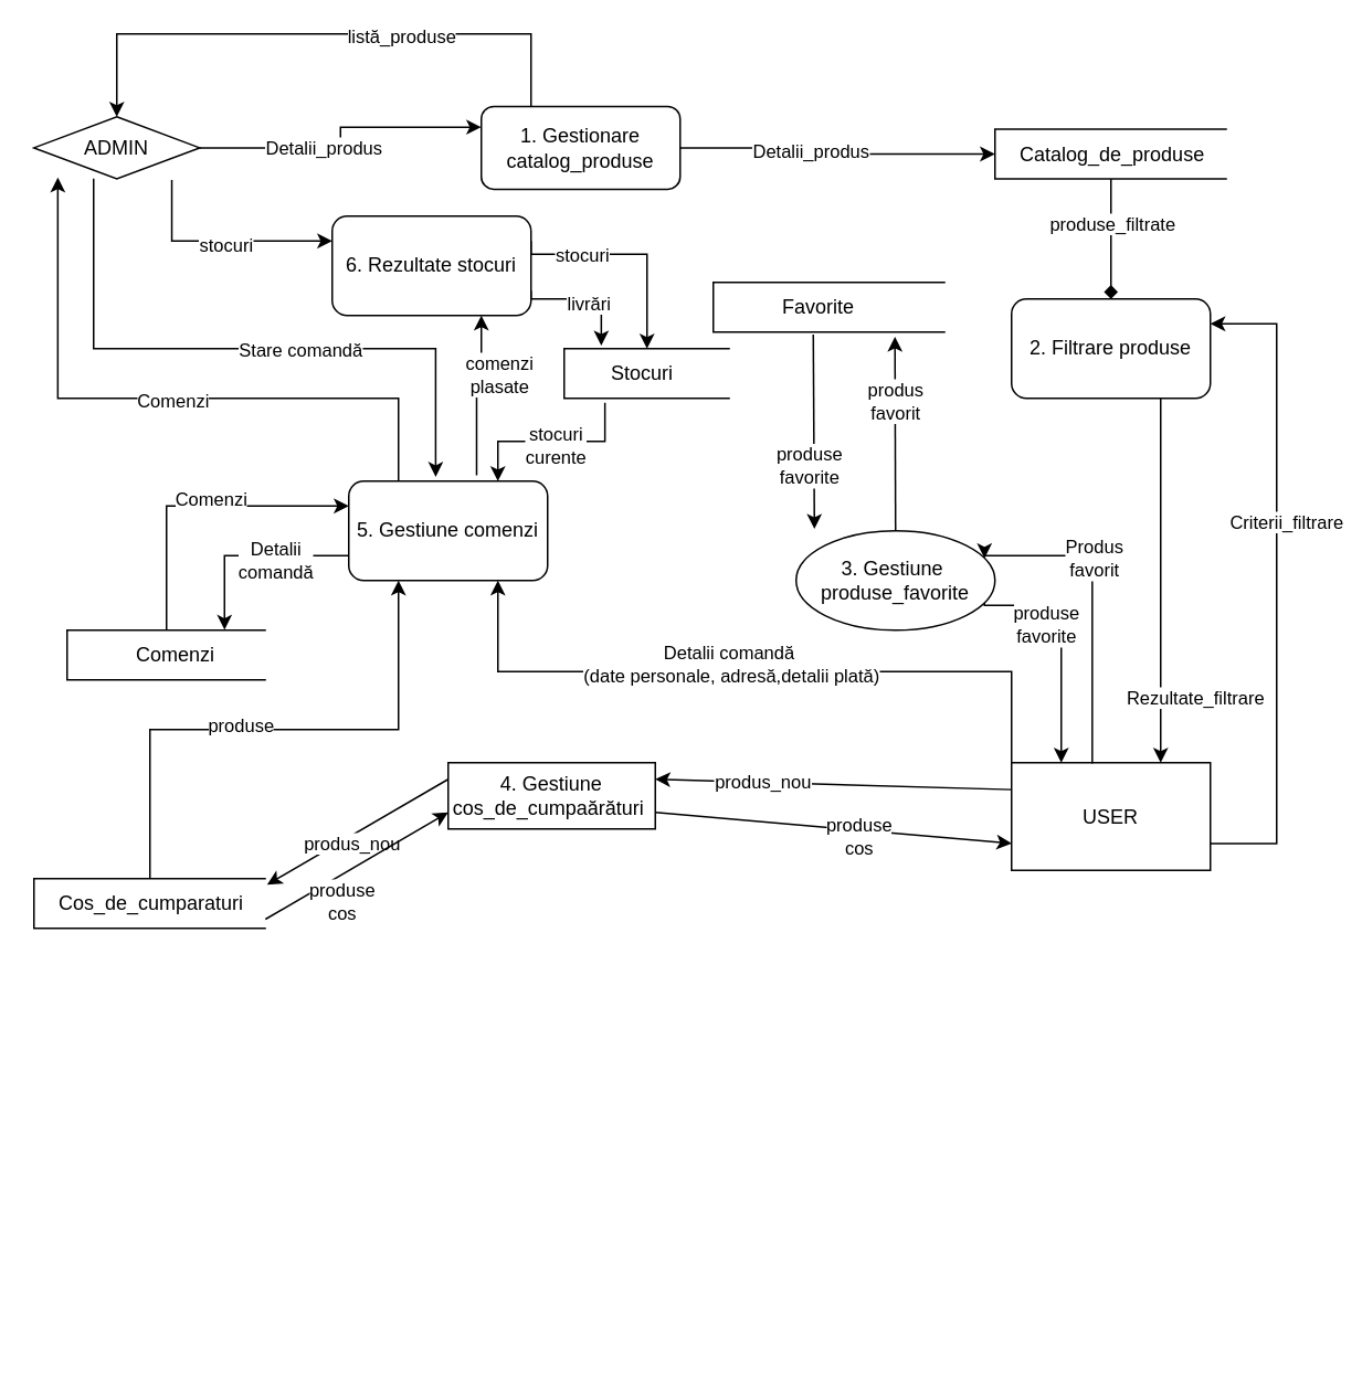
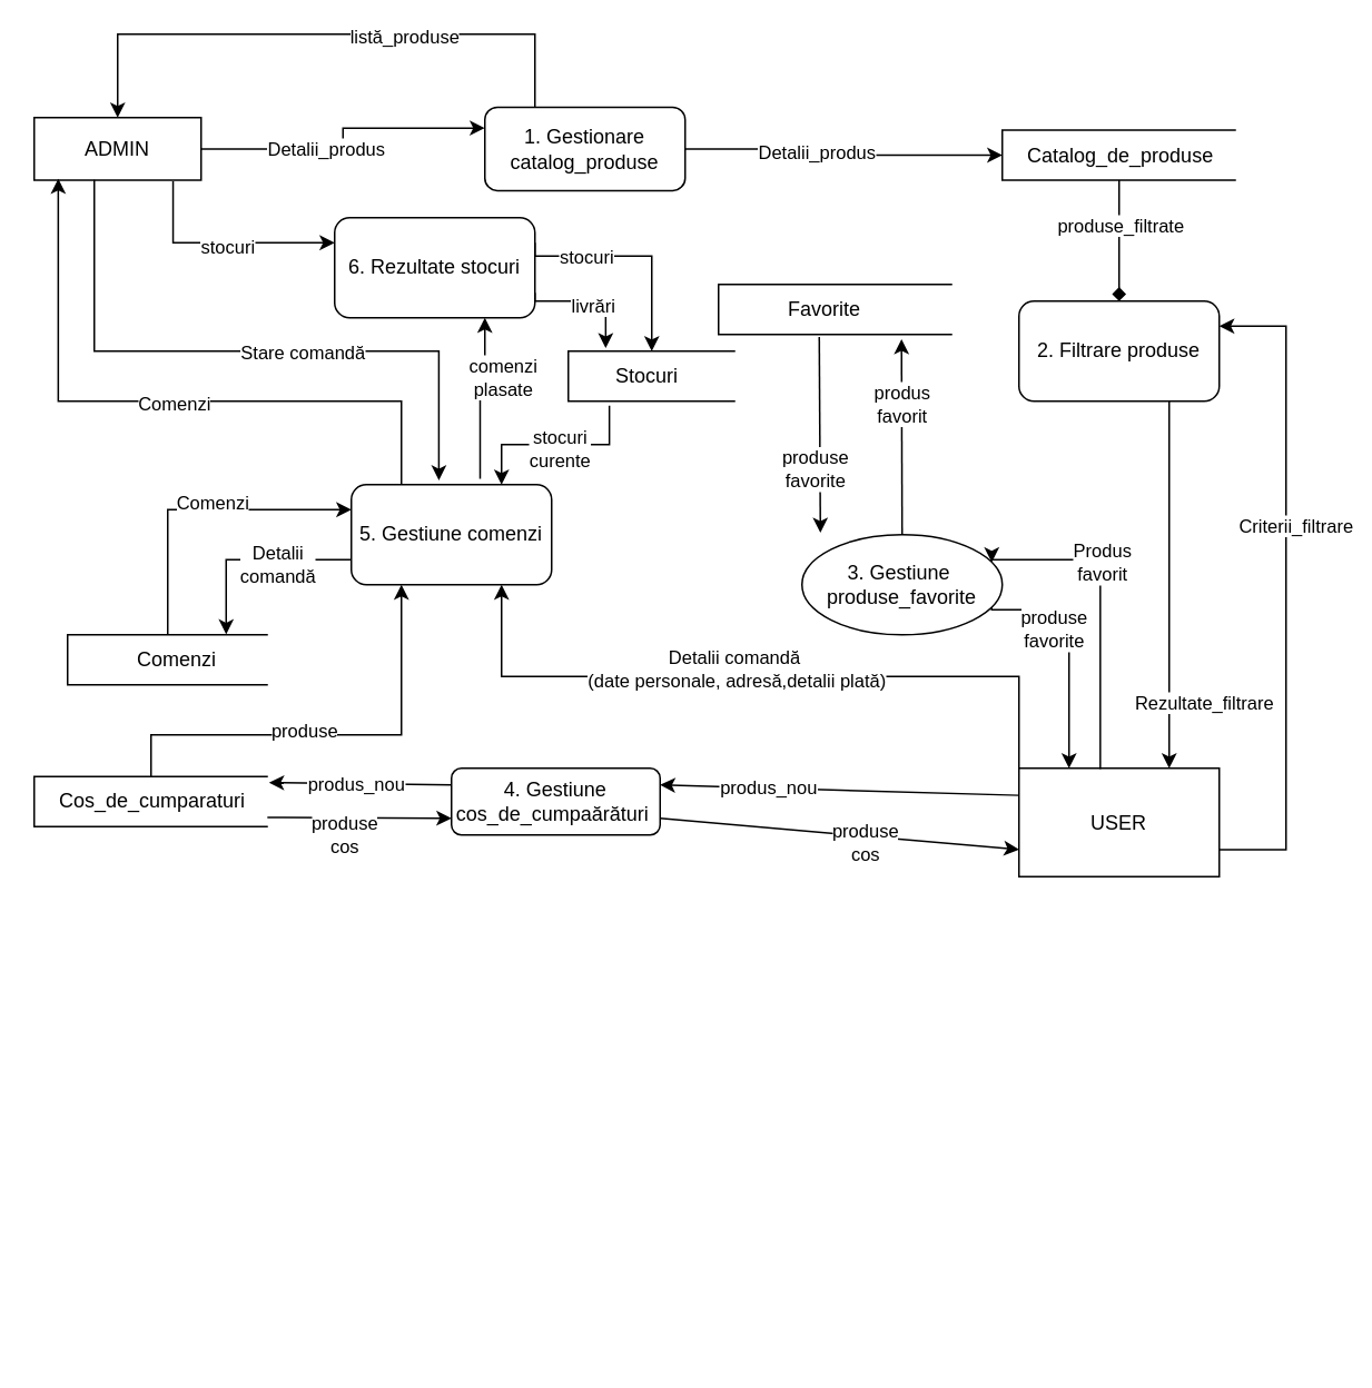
- <mxCell id="2" value="ADMIN" style="rhombus;whiteSpace=wrap;html=1;" parent="1" vertex="1"><mxGeometry x="20" y="70" width="100" height="37.5" as="geometry" /></mxCell>
+ <mxCell id="2" value="ADMIN" style="rounded=0;whiteSpace=wrap;html=1;" parent="1" vertex="1"><mxGeometry x="20" y="70" width="100" height="37.5" as="geometry" /></mxCell>
- <mxCell id="25" value="4. Gestiune&lt;br&gt;cos_de_cumpaărături&amp;nbsp;" style="whiteSpace=wrap;html=1;rounded=0;" parent="1" vertex="1"><mxGeometry x="270" y="460" width="125" height="40" as="geometry" /></mxCell>
+ <mxCell id="25" value="4. Gestiune&lt;br&gt;cos_de_cumpaărături&amp;nbsp;" style="rounded=1;whiteSpace=wrap;html=1;" parent="1" vertex="1"><mxGeometry x="270" y="460" width="125" height="40" as="geometry" /></mxCell>
- <mxCell id="30" value="&amp;nbsp; &amp;nbsp; Cos_de_cumparaturi" style="strokeWidth=1;html=1;shape=mxgraph.flowchart.annotation_1;align=left;pointerEvents=1;" parent="1" vertex="1"><mxGeometry x="20" y="530" width="140" height="30" as="geometry" /></mxCell>
+ <mxCell id="30" value="&amp;nbsp; &amp;nbsp; Cos_de_cumparaturi" style="strokeWidth=1;html=1;shape=mxgraph.flowchart.annotation_1;align=left;pointerEvents=1;" parent="1" vertex="1"><mxGeometry x="20" y="465" width="140" height="30" as="geometry" /></mxCell>
